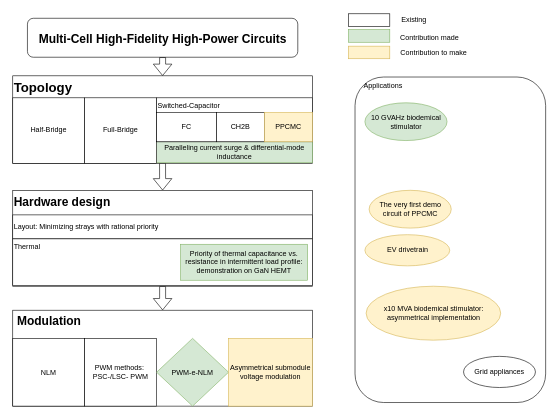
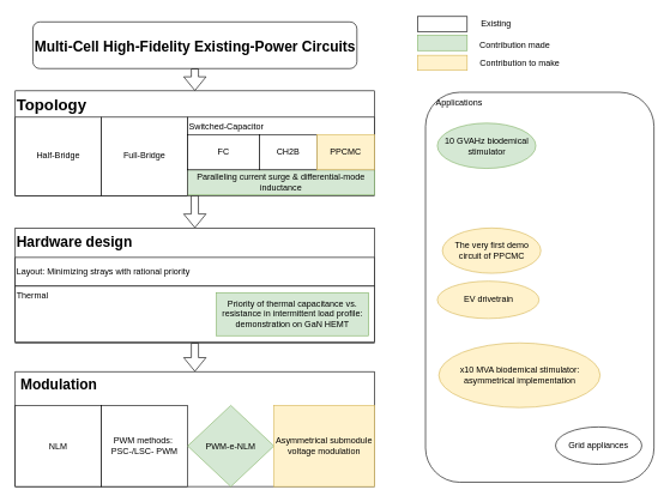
- <mxCell id="2" value="&lt;h1 style=&quot;font-size: 20px;&quot;&gt;Multi-Cell High-Fidelity High-Power Circuits&lt;/h1&gt;" style="rounded=1;whiteSpace=wrap;html=1;" vertex="1" parent="1"><mxGeometry x="44.5" y="30" width="451" height="65" as="geometry" /></mxCell>
+ <mxCell id="2" value="&lt;h1 style=&quot;font-size: 20px;&quot;&gt;Multi-Cell High-Fidelity Existing-Power Circuits&lt;/h1&gt;" style="rounded=1;whiteSpace=wrap;html=1;" vertex="1" parent="1"><mxGeometry x="44.5" y="30" width="451" height="65" as="geometry" /></mxCell>
